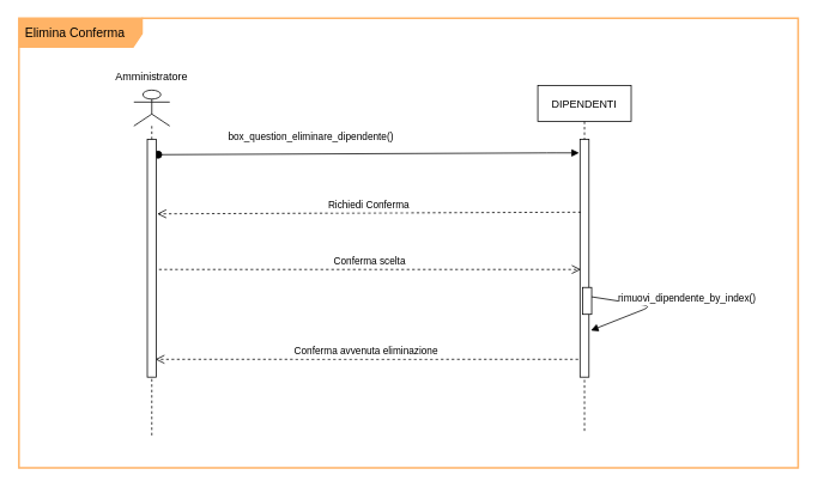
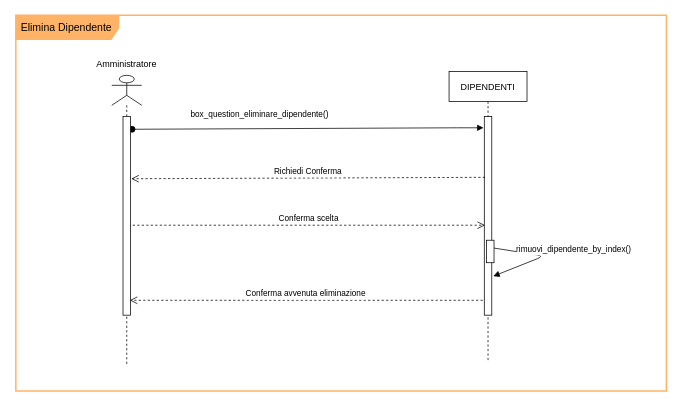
- <mxCell id="13" value="&lt;font style=&quot;font-size: 14px&quot;&gt;Elimina Conferma&lt;/font&gt;" style="shape=umlFrame;whiteSpace=wrap;html=1;width=137;height=32;boundedLbl=1;verticalAlign=middle;align=left;spacingLeft=5;fillColor=#FFB366;strokeColor=#FFB366;strokeWidth=2;" vertex="1" parent="1"><mxGeometry x="20" y="20" width="868" height="501" as="geometry" /></mxCell>
+ <mxCell id="13" value="&lt;font style=&quot;font-size: 14px&quot;&gt;Elimina Dipendente&lt;/font&gt;" style="shape=umlFrame;whiteSpace=wrap;html=1;width=137;height=32;boundedLbl=1;verticalAlign=middle;align=left;spacingLeft=5;fillColor=#FFB366;strokeColor=#FFB366;strokeWidth=2;" vertex="1" parent="1"><mxGeometry x="20" y="20" width="868" height="501" as="geometry" /></mxCell>
